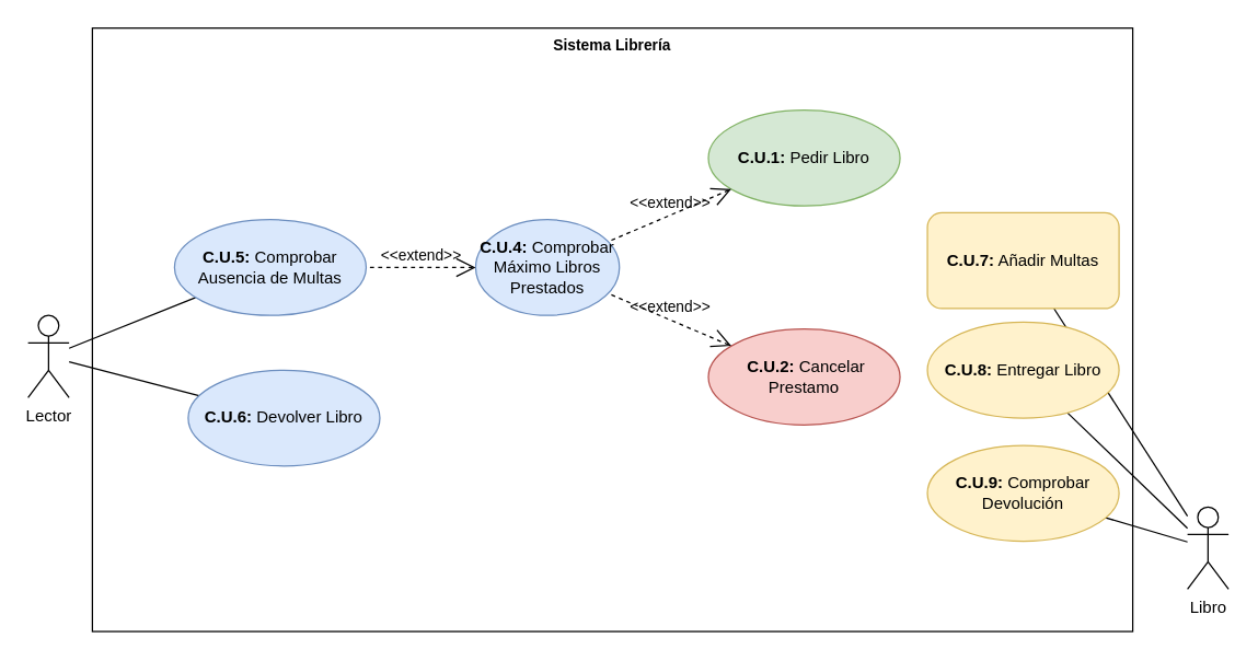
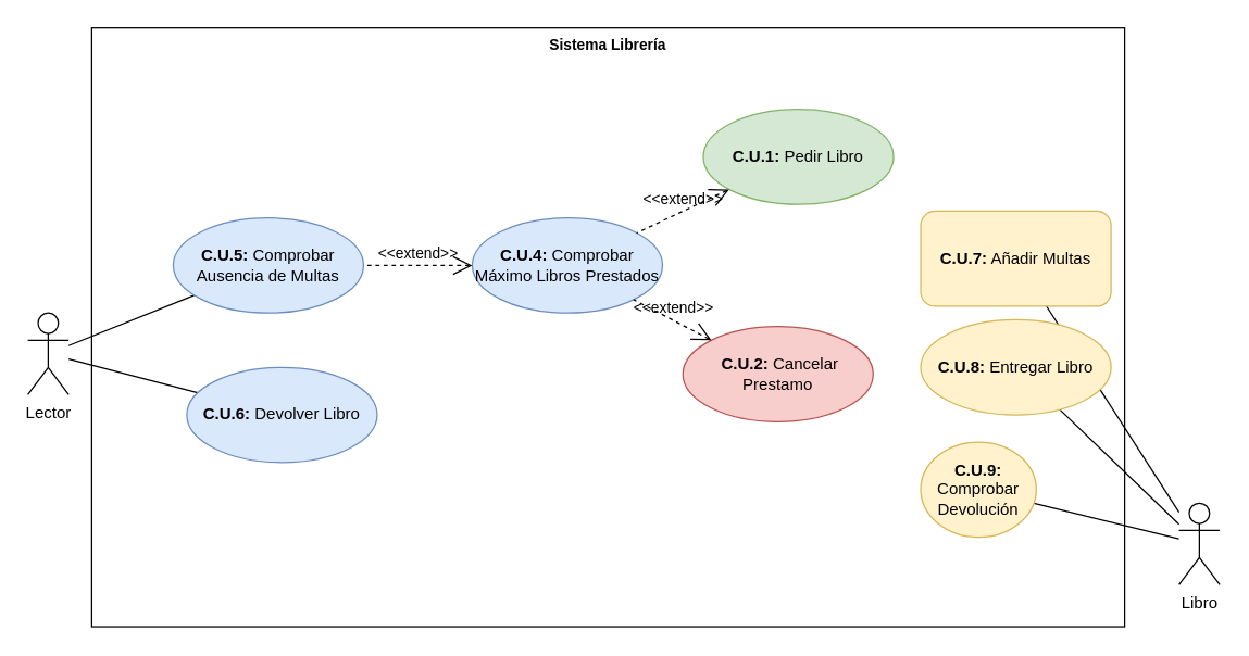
- <mxCell id="8" value="&lt;b&gt;C.U.4: &lt;/b&gt;Comprobar Máximo Libros Prestados" style="ellipse;whiteSpace=wrap;html=1;fillColor=#dae8fc;strokeColor=#6c8ebf;" parent="1" vertex="1"><mxGeometry x="347" y="160" width="105" height="70" as="geometry" /></mxCell>
+ <mxCell id="8" value="&lt;b&gt;C.U.4: &lt;/b&gt;Comprobar Máximo Libros Prestados" style="ellipse;whiteSpace=wrap;html=1;fillColor=#dae8fc;strokeColor=#6c8ebf;" parent="1" vertex="1"><mxGeometry x="347" y="160" width="140" height="70" as="geometry" /></mxCell>
- <mxCell id="10" value="&lt;b&gt;&amp;nbsp;C.U.2: &lt;/b&gt;Cancelar Prestamo" style="ellipse;whiteSpace=wrap;html=1;fillColor=#f8cecc;strokeColor=#b85450;" parent="1" vertex="1"><mxGeometry x="517" y="240" width="140" height="70" as="geometry" /></mxCell>
+ <mxCell id="10" value="&lt;b&gt;&amp;nbsp;C.U.2: &lt;/b&gt;Cancelar Prestamo" style="ellipse;whiteSpace=wrap;html=1;fillColor=#f8cecc;strokeColor=#b85450;" parent="1" vertex="1"><mxGeometry x="502" y="240" width="140" height="70" as="geometry" /></mxCell>
- <mxCell id="18" value="&lt;b&gt;C.U.9: &lt;/b&gt;Comprobar Devolución" style="ellipse;whiteSpace=wrap;html=1;fillColor=#fff2cc;strokeColor=#d6b656;" parent="1" vertex="1"><mxGeometry x="677" y="325" width="140" height="70" as="geometry" /></mxCell>
+ <mxCell id="18" value="&lt;b&gt;C.U.9: &lt;/b&gt;Comprobar Devolución" style="ellipse;whiteSpace=wrap;html=1;fillColor=#fff2cc;strokeColor=#d6b656;" parent="1" vertex="1"><mxGeometry x="677" y="325" width="85" height="70" as="geometry" /></mxCell>
